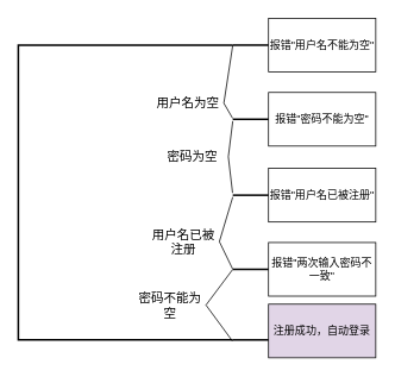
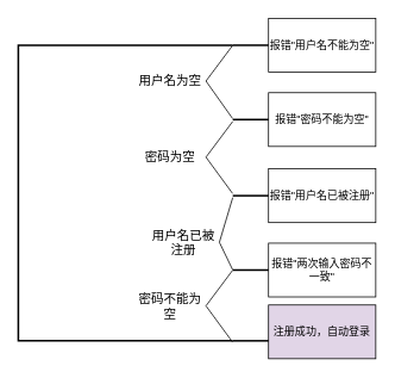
- <mxCell id="13" value="&lt;font style=&quot;font-size: 14px&quot;&gt;用户名为空&lt;/font&gt;" style="text;html=1;strokeColor=none;fillColor=none;align=center;verticalAlign=middle;whiteSpace=wrap;rounded=0;" vertex="1" parent="1"><mxGeometry x="170" y="105" width="80" height="20" as="geometry" /></mxCell>
+ <mxCell id="13" value="&lt;font style=&quot;font-size: 14px&quot;&gt;用户名为空&lt;/font&gt;" style="text;html=1;strokeColor=none;fillColor=none;align=center;verticalAlign=middle;whiteSpace=wrap;rounded=0;" vertex="1" parent="1"><mxGeometry x="150" y="80" width="80" height="20" as="geometry" /></mxCell>
- <mxCell id="16" value="&lt;font style=&quot;font-size: 14px&quot;&gt;密码为空&lt;/font&gt;" style="text;html=1;strokeColor=none;fillColor=none;align=center;verticalAlign=middle;whiteSpace=wrap;rounded=0;" vertex="1" parent="1"><mxGeometry x="175" y="165" width="80" height="20" as="geometry" /></mxCell>
+ <mxCell id="16" value="&lt;font style=&quot;font-size: 14px&quot;&gt;密码为空&lt;/font&gt;" style="text;html=1;strokeColor=none;fillColor=none;align=center;verticalAlign=middle;whiteSpace=wrap;rounded=0;" vertex="1" parent="1"><mxGeometry x="150" y="165" width="80" height="20" as="geometry" /></mxCell>
